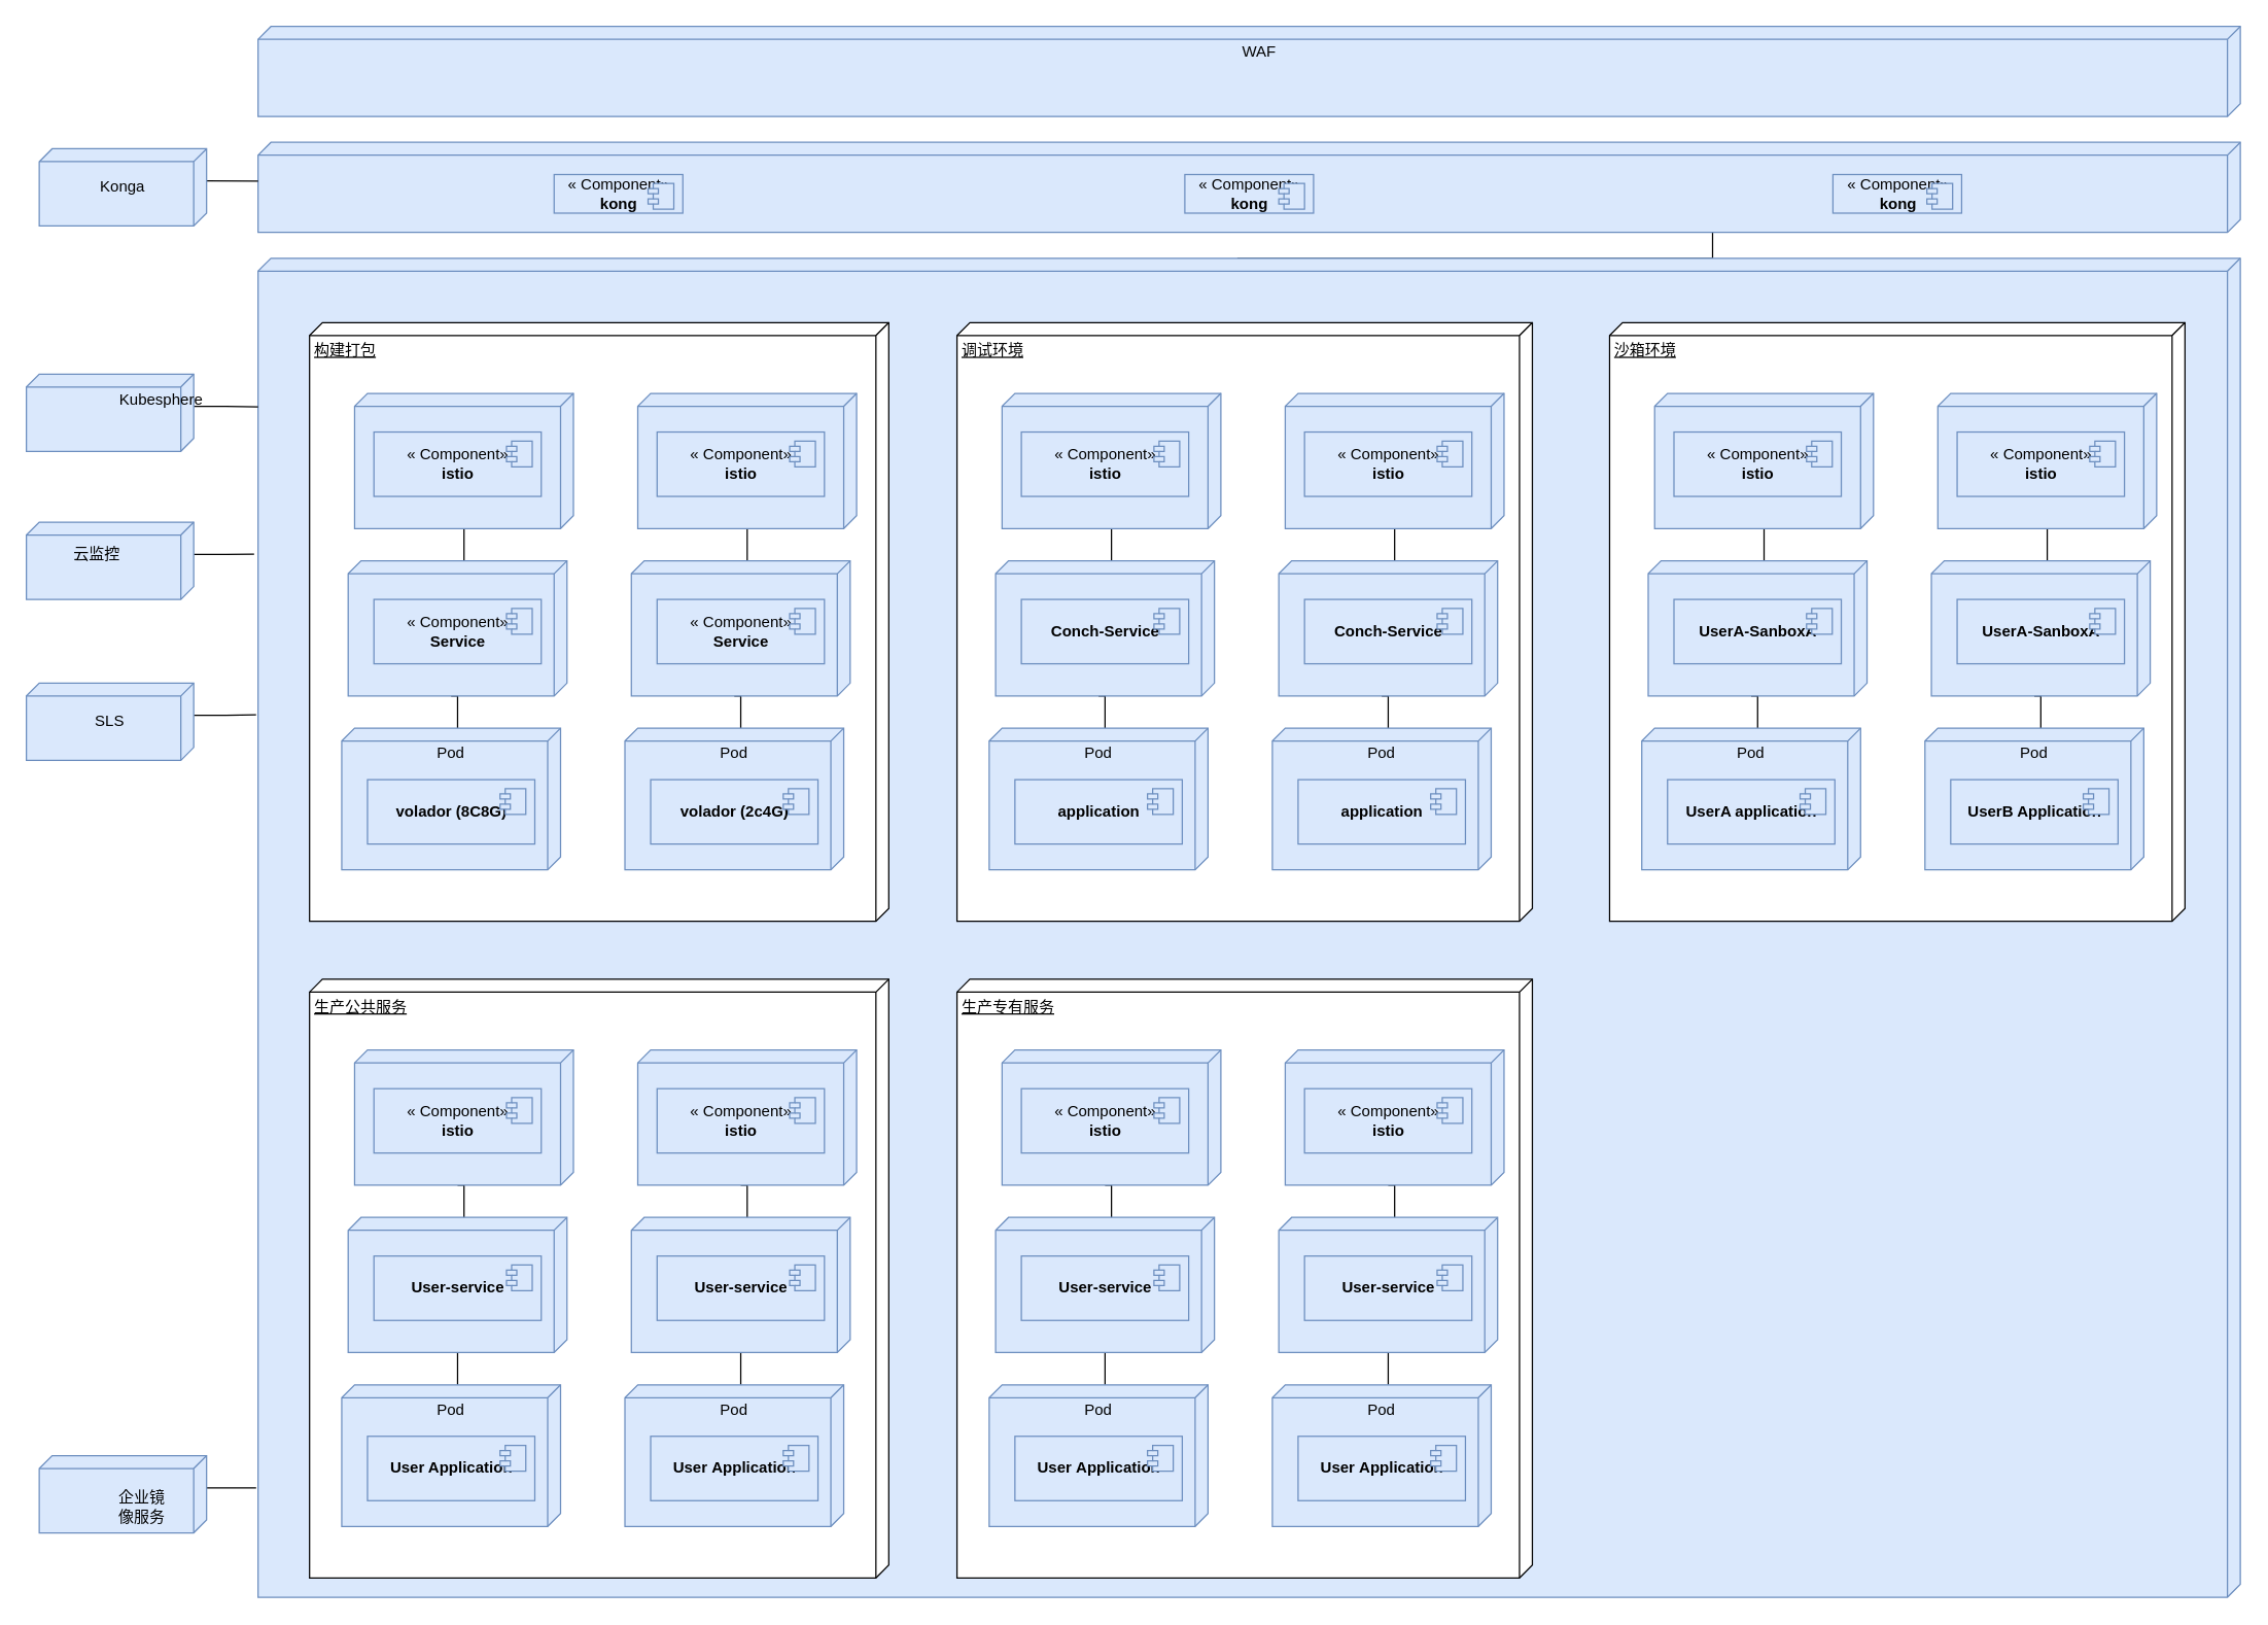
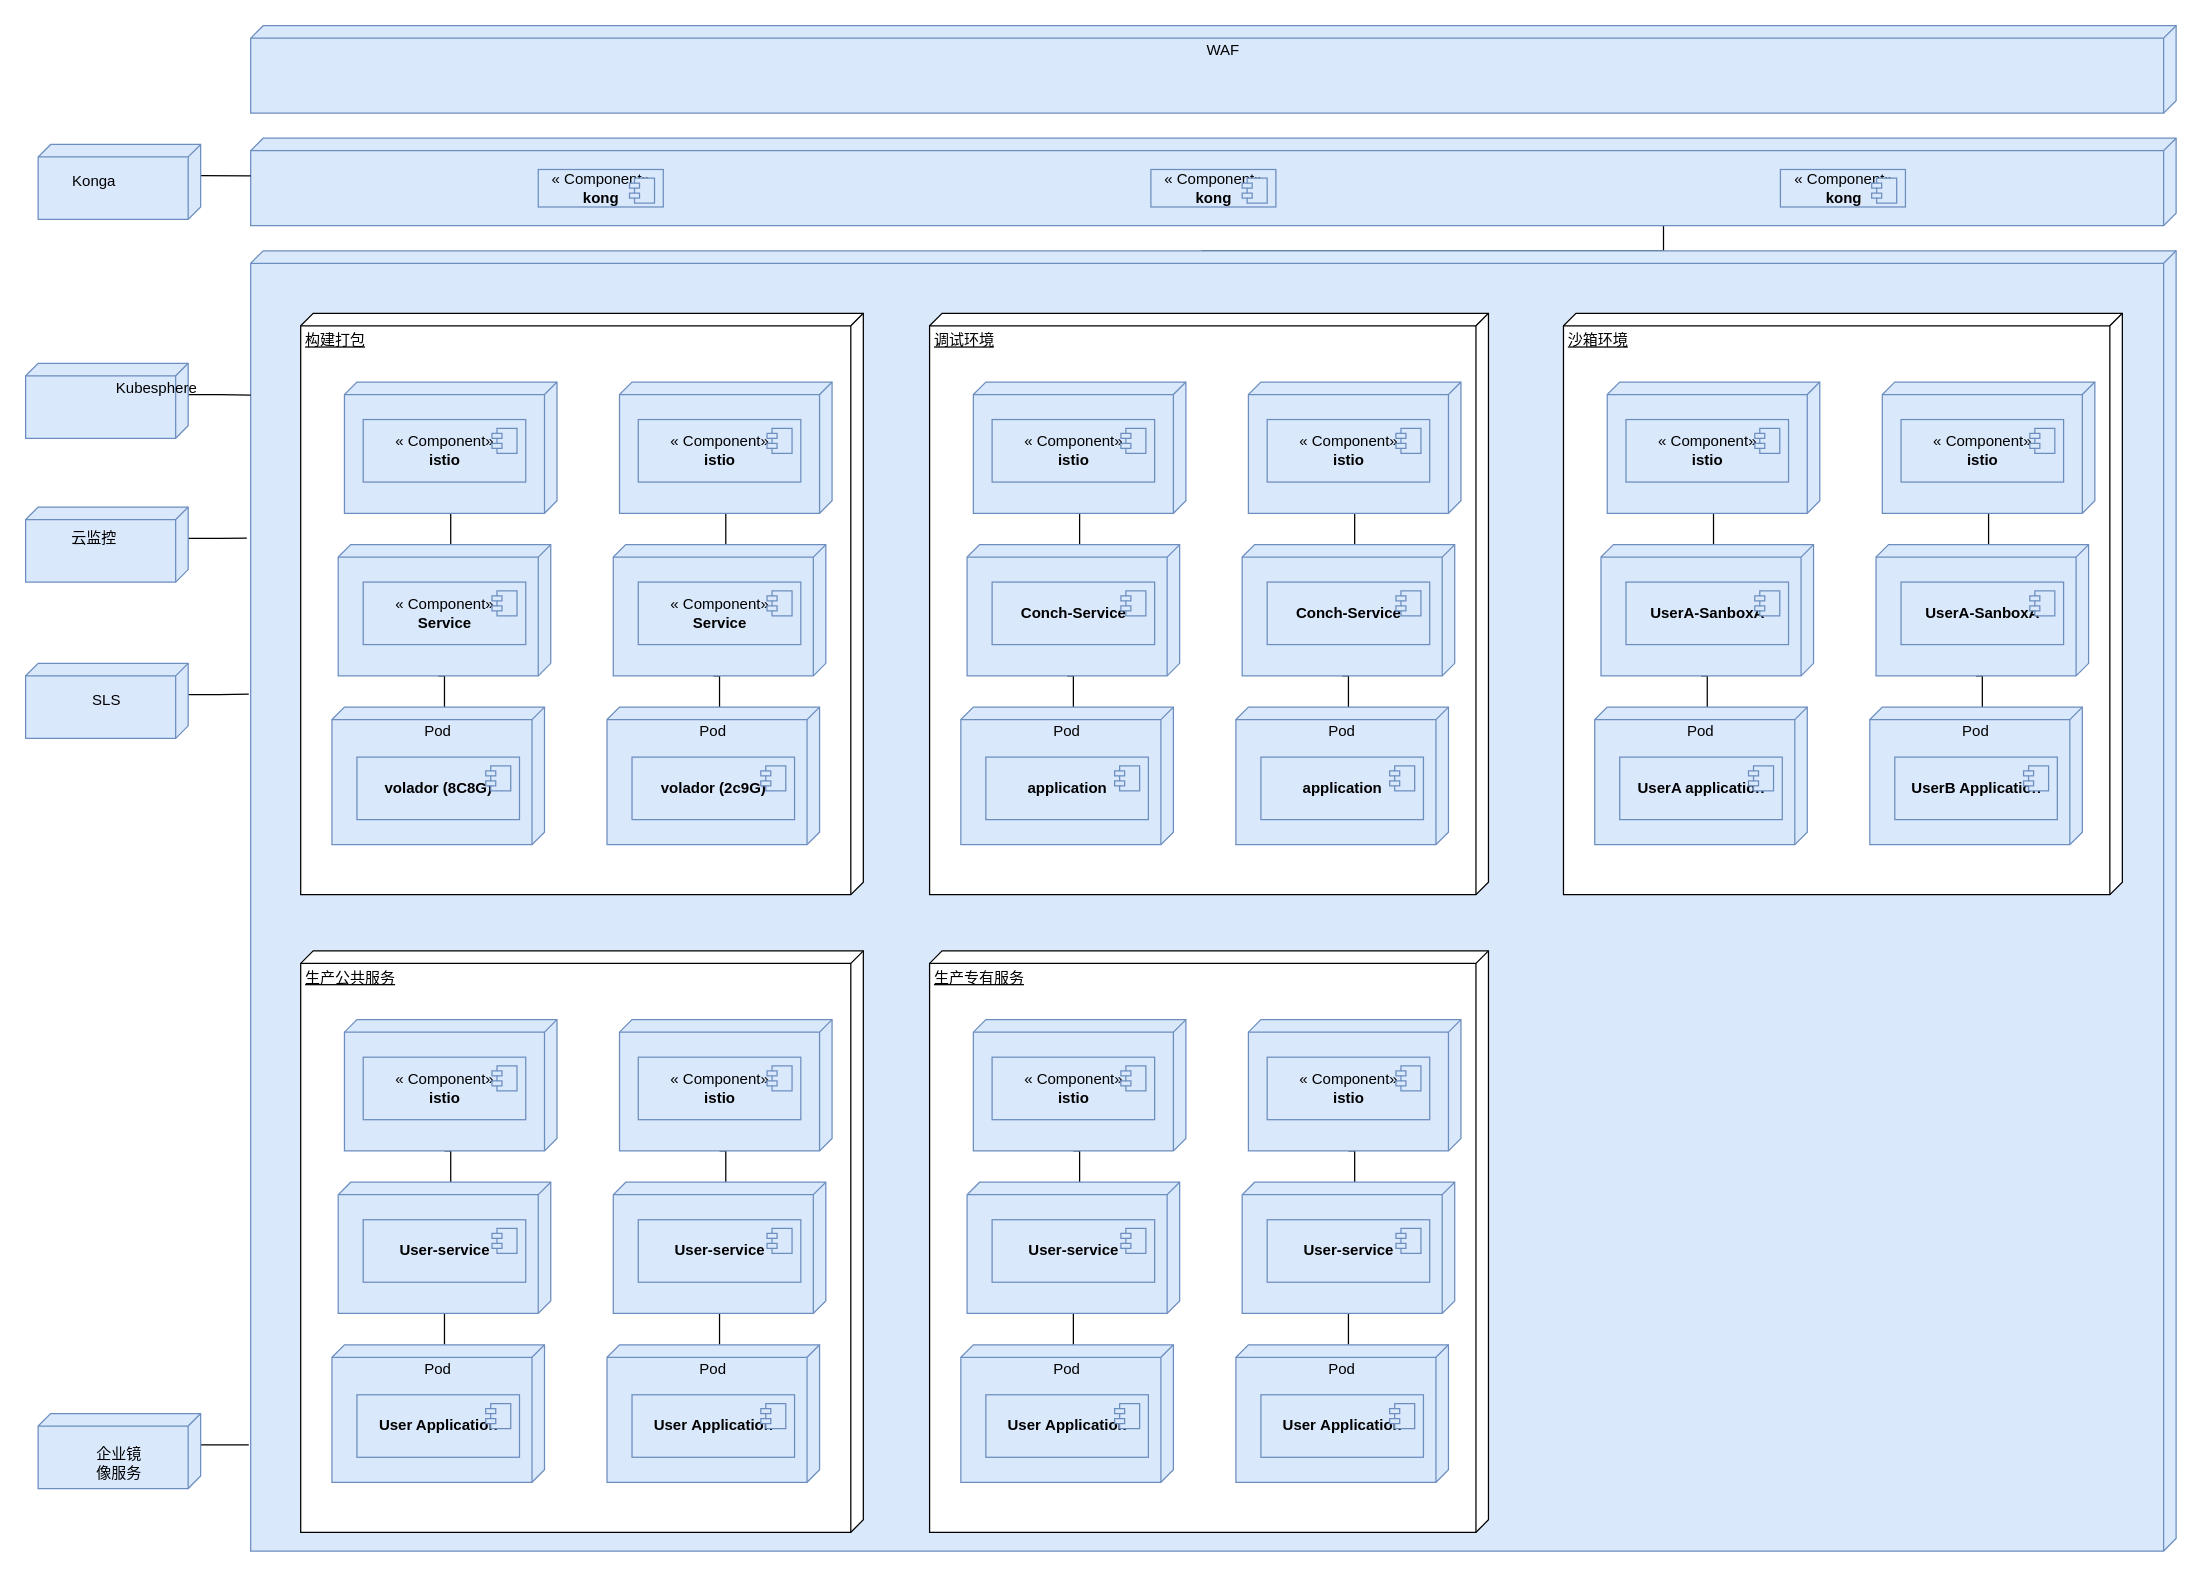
- <mxCell id="24" value="Konga" style="text;html=1;strokeColor=none;fillColor=none;align=center;verticalAlign=middle;whiteSpace=wrap;rounded=0;" vertex="1" parent="1"><mxGeometry x="75" y="135" width="40" height="20" as="geometry" /></mxCell>
+ <mxCell id="24" value="Konga" style="text;html=1;strokeColor=none;fillColor=none;align=center;verticalAlign=middle;whiteSpace=wrap;rounded=0;" vertex="1" parent="1"><mxGeometry x="55" y="135" width="40" height="20" as="geometry" /></mxCell>
- <mxCell id="48" value="&lt;b&gt;volador (2c4G)&lt;/b&gt;" style="html=1;dropTarget=0;fillColor=#dae8fc;strokeColor=#6c8ebf;" vertex="1" parent="1"><mxGeometry x="505" y="605" width="130" height="50" as="geometry" /></mxCell>
+ <mxCell id="48" value="&lt;b&gt;volador (2c9G)&lt;/b&gt;" style="html=1;dropTarget=0;fillColor=#dae8fc;strokeColor=#6c8ebf;" vertex="1" parent="1"><mxGeometry x="505" y="605" width="130" height="50" as="geometry" /></mxCell>
- <mxCell id="152" value="企业镜像服务" style="text;html=1;strokeColor=none;fillColor=none;align=center;verticalAlign=middle;whiteSpace=wrap;rounded=0;" vertex="1" parent="1"><mxGeometry x="90" y="1160" width="40" height="20" as="geometry" /></mxCell>
+ <mxCell id="152" value="企业镜像服务" style="text;html=1;strokeColor=none;fillColor=none;align=center;verticalAlign=middle;whiteSpace=wrap;rounded=0;" vertex="1" parent="1"><mxGeometry x="75" y="1160" width="40" height="20" as="geometry" /></mxCell>
